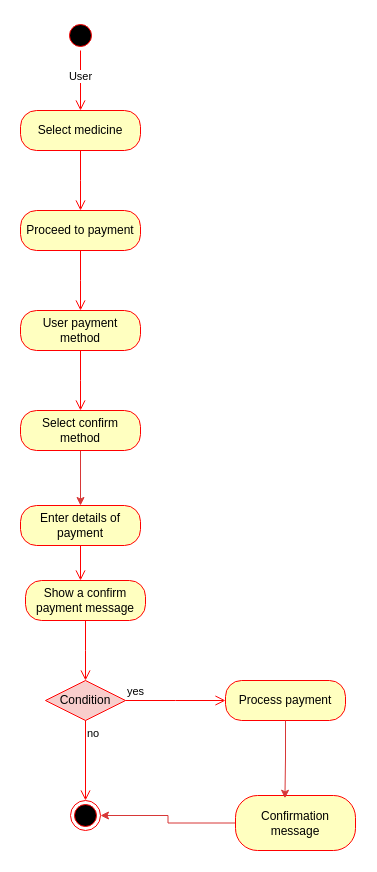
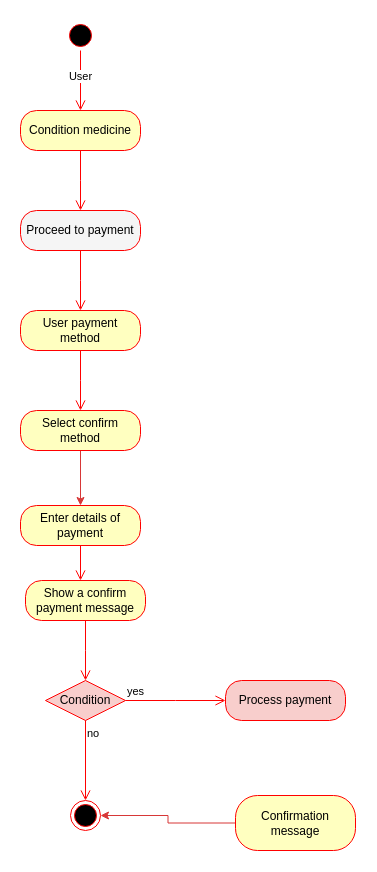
- <mxCell id="5" value="Select medicine" style="rounded=1;whiteSpace=wrap;html=1;arcSize=40;fontColor=#000000;fillColor=#ffffc0;strokeColor=#ff0000;" vertex="1" parent="1"><mxGeometry x="20" y="110" width="120" height="40" as="geometry" /></mxCell>
+ <mxCell id="5" value="Condition medicine" style="rounded=1;whiteSpace=wrap;html=1;arcSize=40;fontColor=#000000;fillColor=#ffffc0;strokeColor=#ff0000;" vertex="1" parent="1"><mxGeometry x="20" y="110" width="120" height="40" as="geometry" /></mxCell>
- <mxCell id="7" value="Proceed to payment" style="rounded=1;whiteSpace=wrap;html=1;arcSize=40;fontColor=#000000;fillColor=#ffffc0;strokeColor=#ff0000;" vertex="1" parent="1"><mxGeometry x="20" y="210" width="120" height="40" as="geometry" /></mxCell>
+ <mxCell id="7" value="Proceed to payment" style="rounded=1;whiteSpace=wrap;html=1;arcSize=40;fontColor=#000000;fillColor=#f5f5f5;strokeColor=#ff0000;" vertex="1" parent="1"><mxGeometry x="20" y="210" width="120" height="40" as="geometry" /></mxCell>
- <mxCell id="13" value="Process payment" style="rounded=1;whiteSpace=wrap;html=1;arcSize=40;fontColor=#000000;fillColor=#ffffc0;strokeColor=#ff0000;" vertex="1" parent="1"><mxGeometry x="225" y="680" width="120" height="40" as="geometry" /></mxCell>
+ <mxCell id="13" value="Process payment" style="rounded=1;whiteSpace=wrap;html=1;arcSize=40;fontColor=#000000;fillColor=#f8cecc;strokeColor=#ff0000;" vertex="1" parent="1"><mxGeometry x="225" y="680" width="120" height="40" as="geometry" /></mxCell>
- <mxCell id="24" style="edgeStyle=orthogonalEdgeStyle;rounded=0;orthogonalLoop=1;jettySize=auto;html=1;entryX=0.412;entryY=0.05;entryDx=0;entryDy=0;entryPerimeter=0;strokeColor=#D73737;" edge="1" parent="1" source="13" target="15"><mxGeometry relative="1" as="geometry" /></mxCell>
